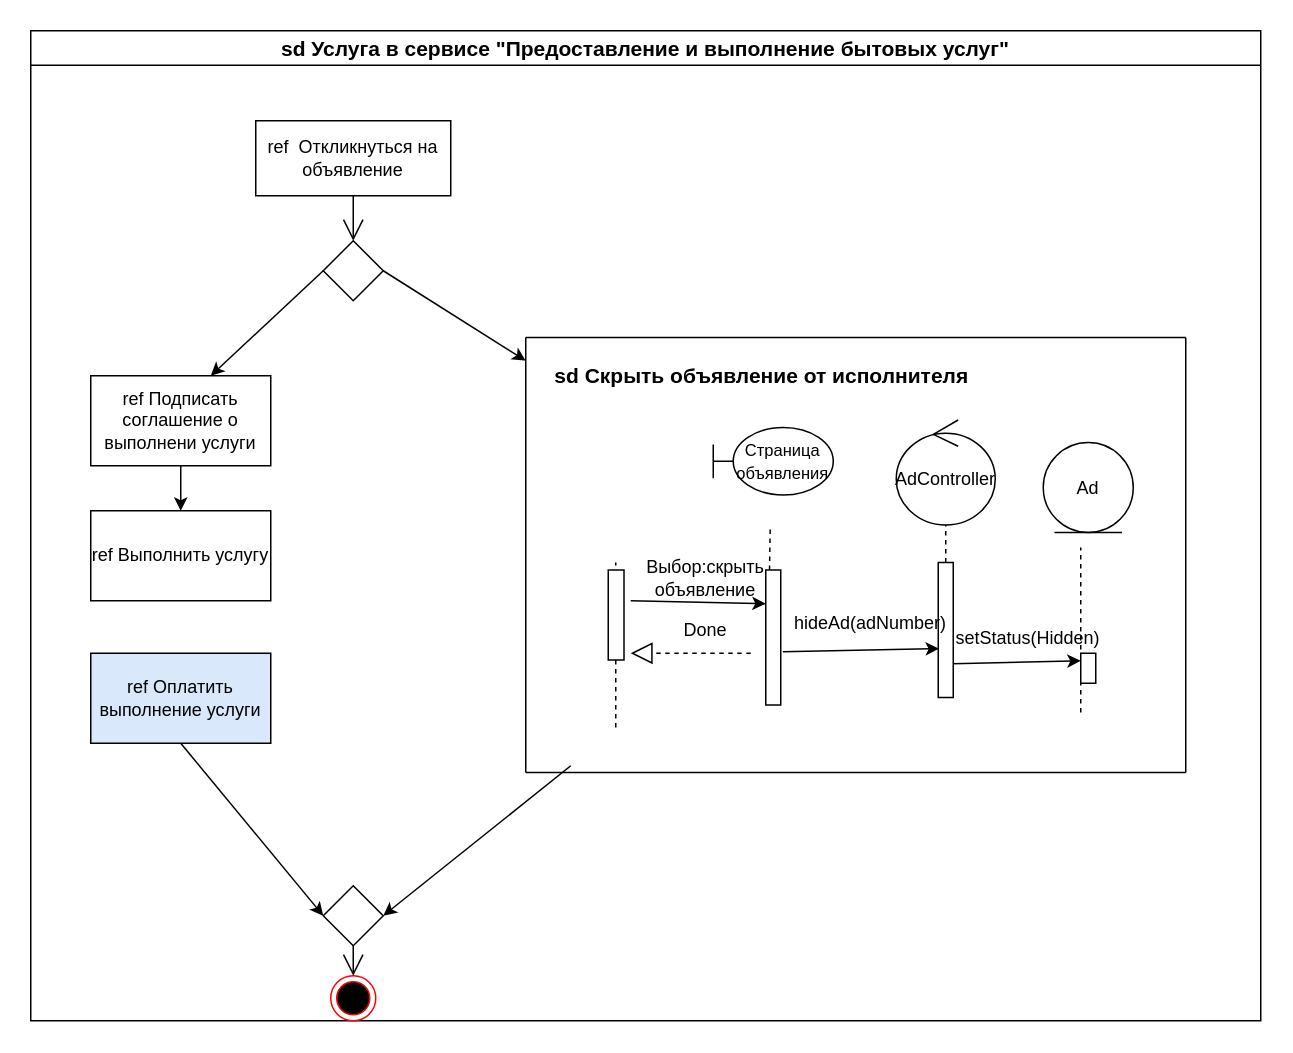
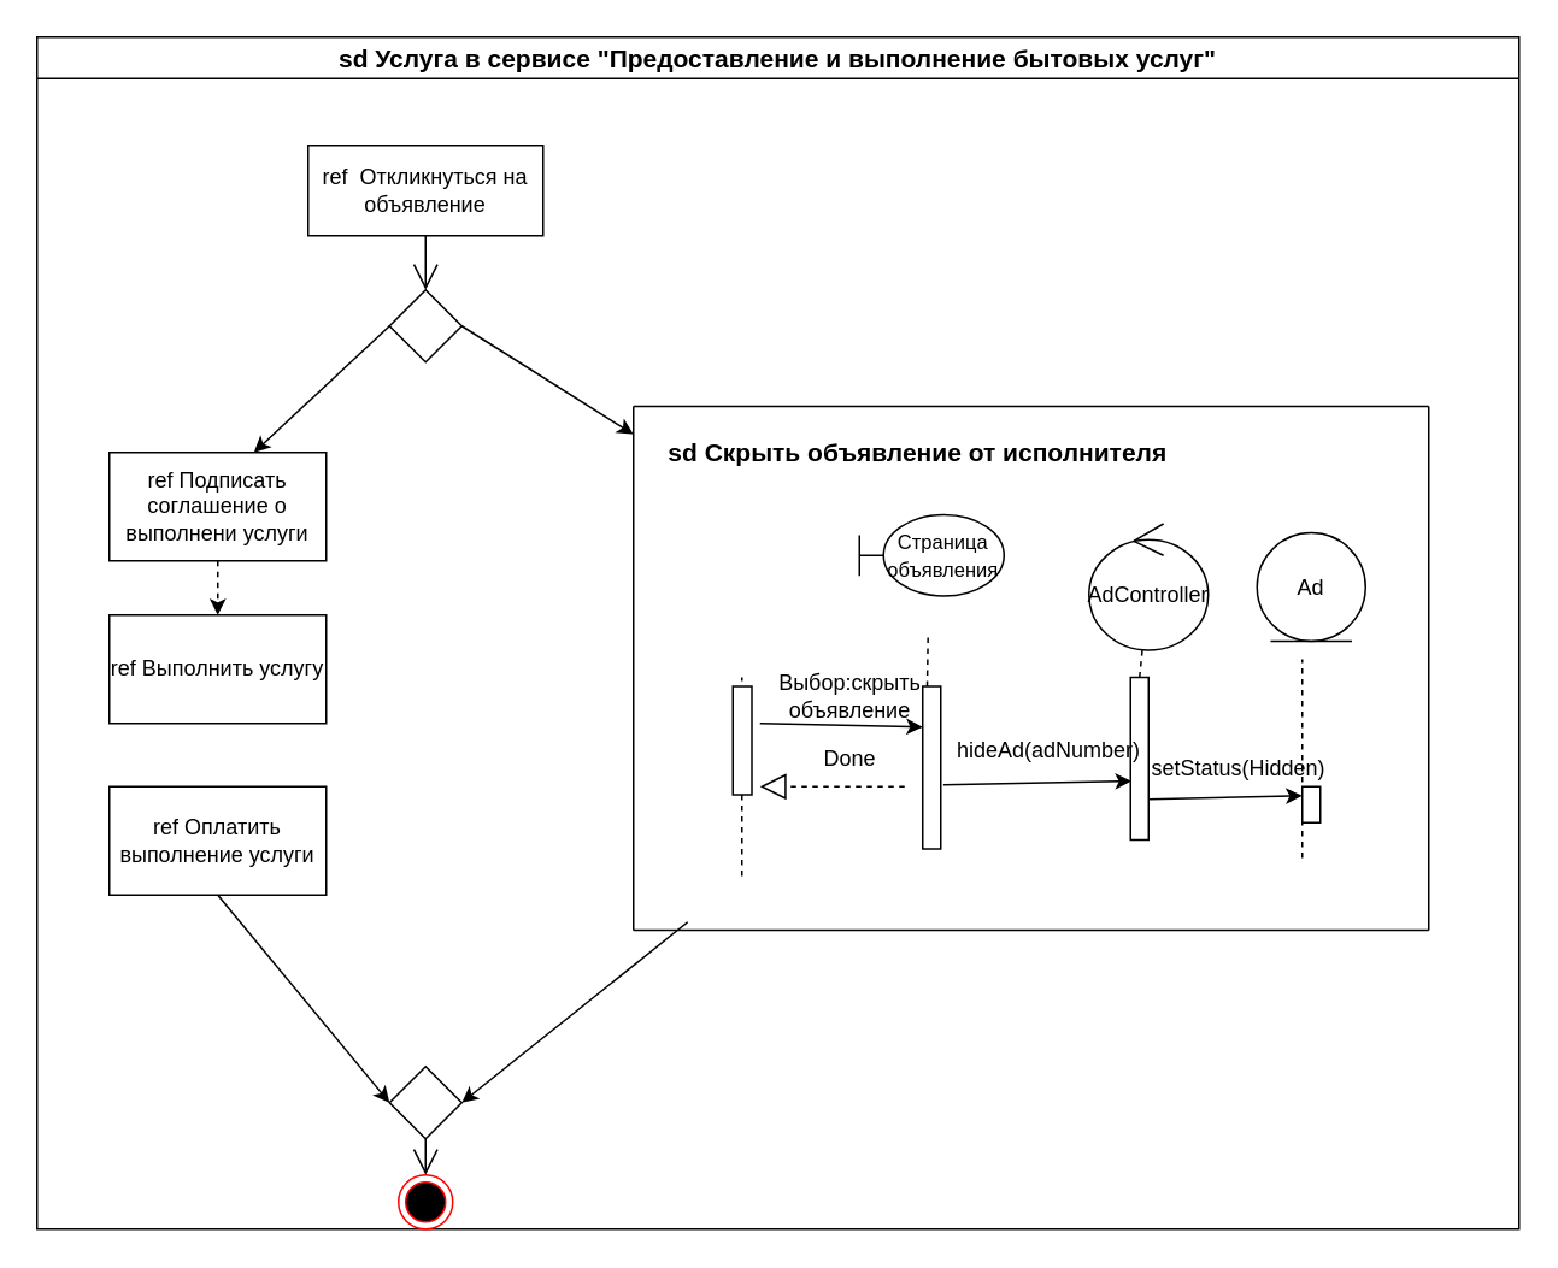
- <mxCell id="19" value="AdController" style="ellipse;shape=umlControl;whiteSpace=wrap;html=1;" vertex="1" parent="2"><mxGeometry x="577" y="259.5" width="66" height="70" as="geometry" /></mxCell>
+ <mxCell id="19" value="AdController" style="ellipse;shape=umlControl;whiteSpace=wrap;html=1;" vertex="1" parent="2"><mxGeometry x="582" y="269.5" width="66" height="70" as="geometry" /></mxCell>
- <mxCell id="13" value="" style="endArrow=classic;html=1;rounded=0;exitX=0.5;exitY=1;exitDx=0;exitDy=0;entryX=0.5;entryY=0;entryDx=0;entryDy=0;" edge="1" parent="2" source="6" target="7"><mxGeometry width="50" height="50" relative="1" as="geometry"><mxPoint x="510" y="370" as="sourcePoint" /><mxPoint x="560" y="320" as="targetPoint" /></mxGeometry></mxCell>
+ <mxCell id="13" value="" style="endArrow=classic;html=1;rounded=0;exitX=0.5;exitY=1;exitDx=0;exitDy=0;entryX=0.5;entryY=0;entryDx=0;entryDy=0;dashed=1;" edge="1" parent="2" source="6" target="7"><mxGeometry width="50" height="50" relative="1" as="geometry"><mxPoint x="510" y="370" as="sourcePoint" /><mxPoint x="560" y="320" as="targetPoint" /></mxGeometry></mxCell>
- <mxCell id="8" value="ref Оплатить выполнение услуги" style="rounded=0;whiteSpace=wrap;html=1;fillColor=#dae8fc;" vertex="1" parent="2"><mxGeometry x="40" y="415" width="120" height="60" as="geometry" /></mxCell>
+ <mxCell id="8" value="ref Оплатить выполнение услуги" style="rounded=0;whiteSpace=wrap;html=1;" vertex="1" parent="2"><mxGeometry x="40" y="415" width="120" height="60" as="geometry" /></mxCell>
